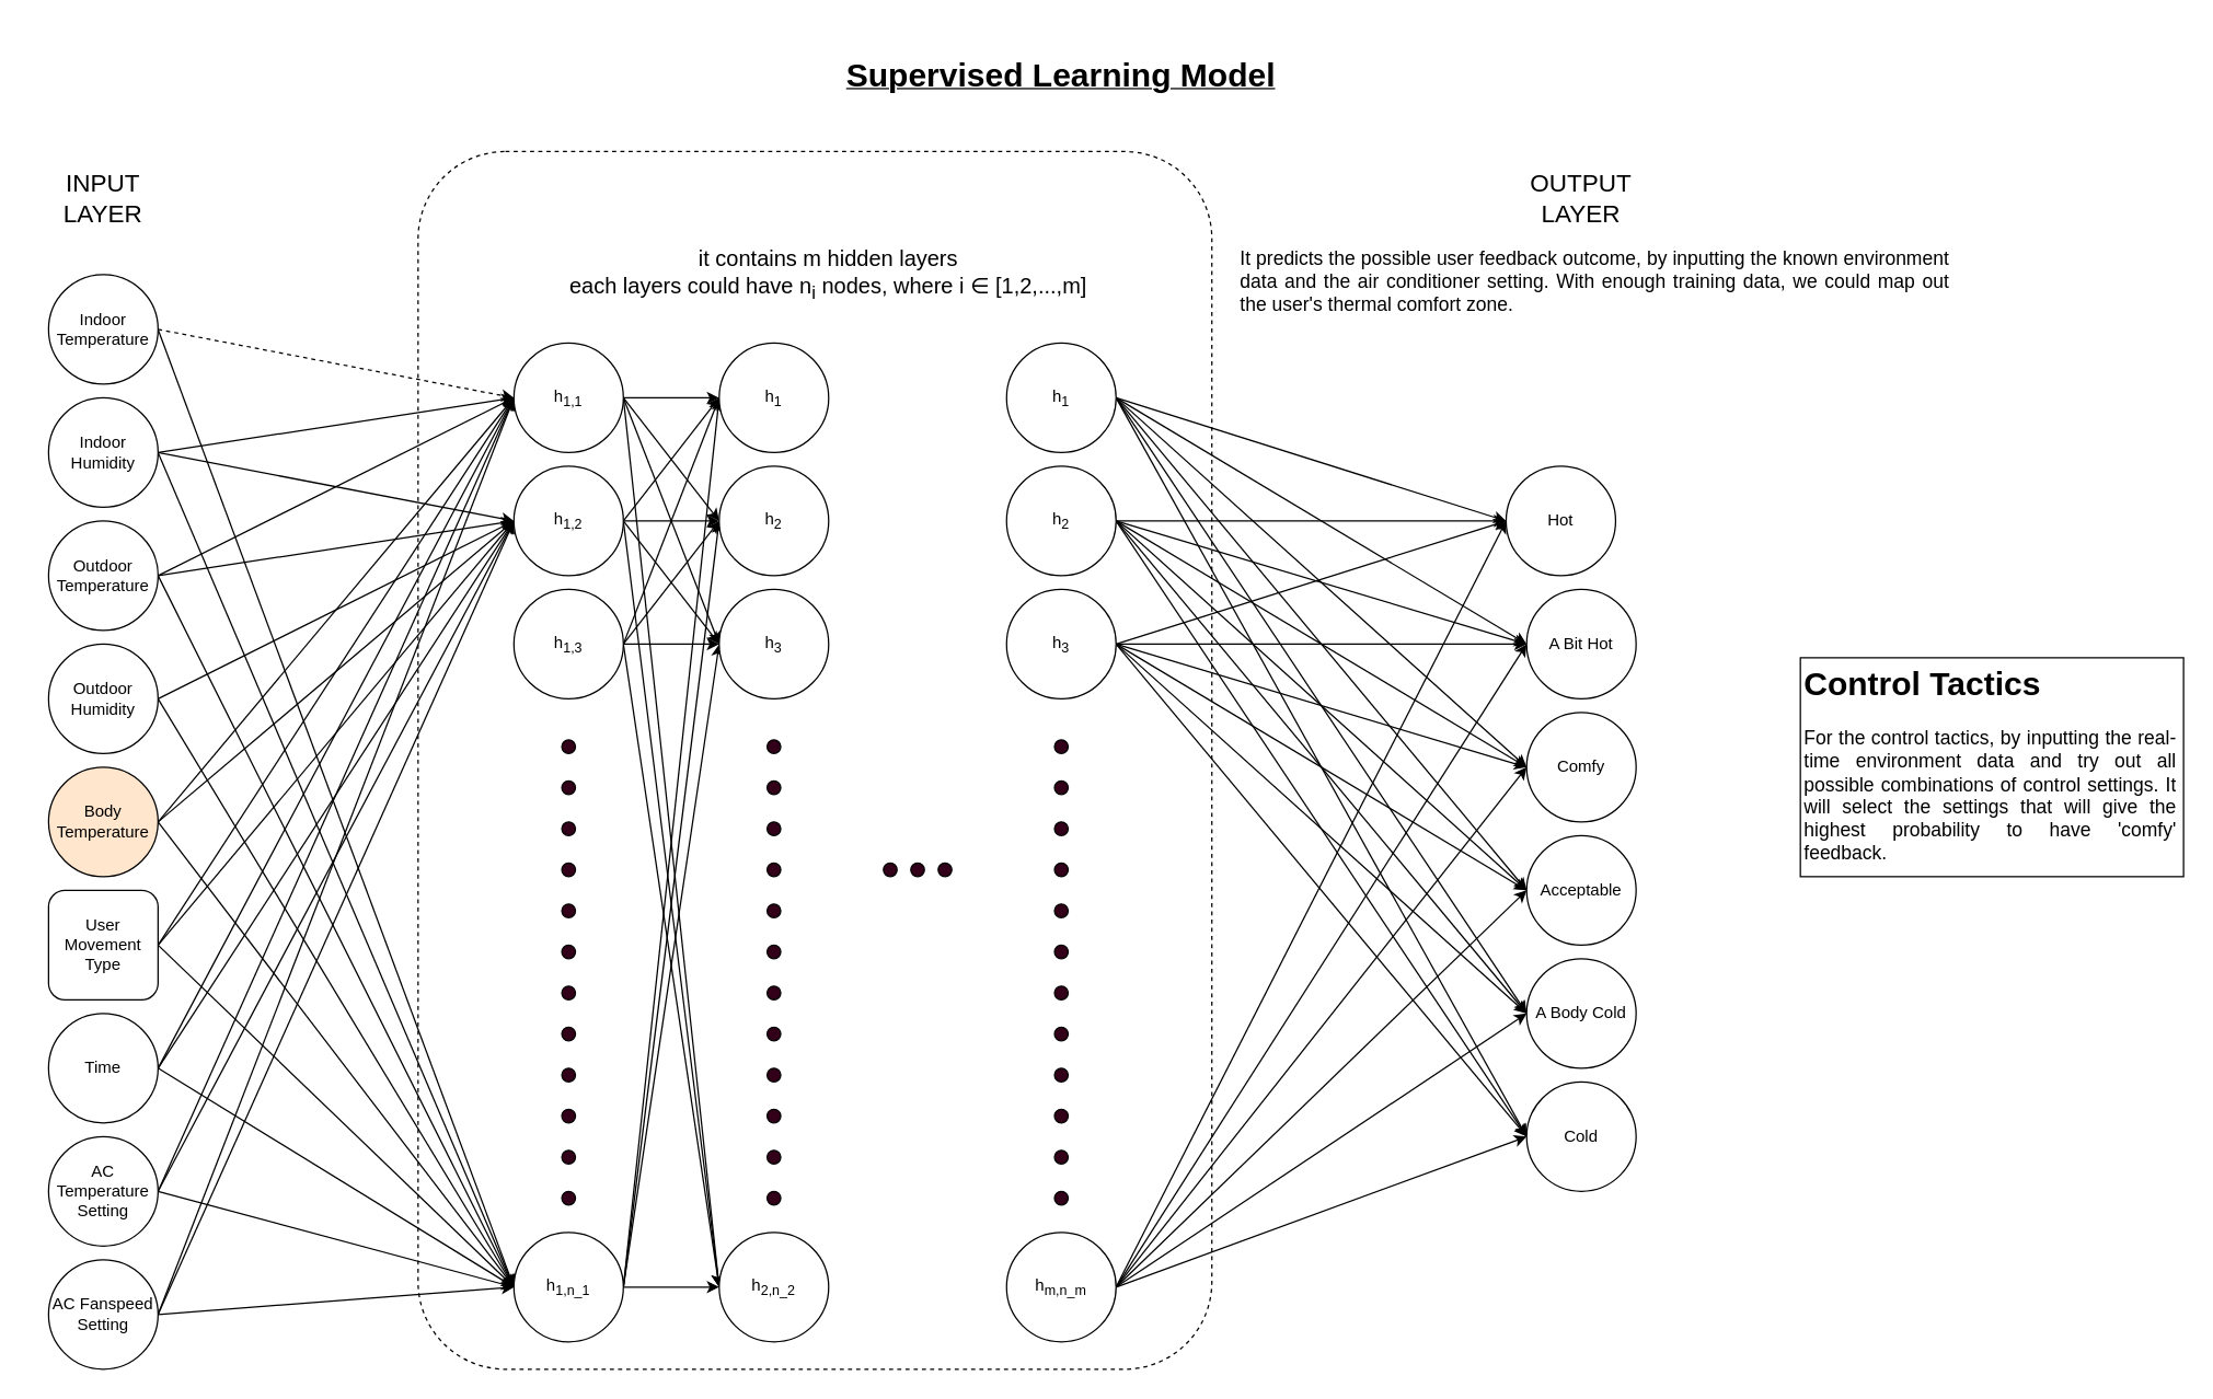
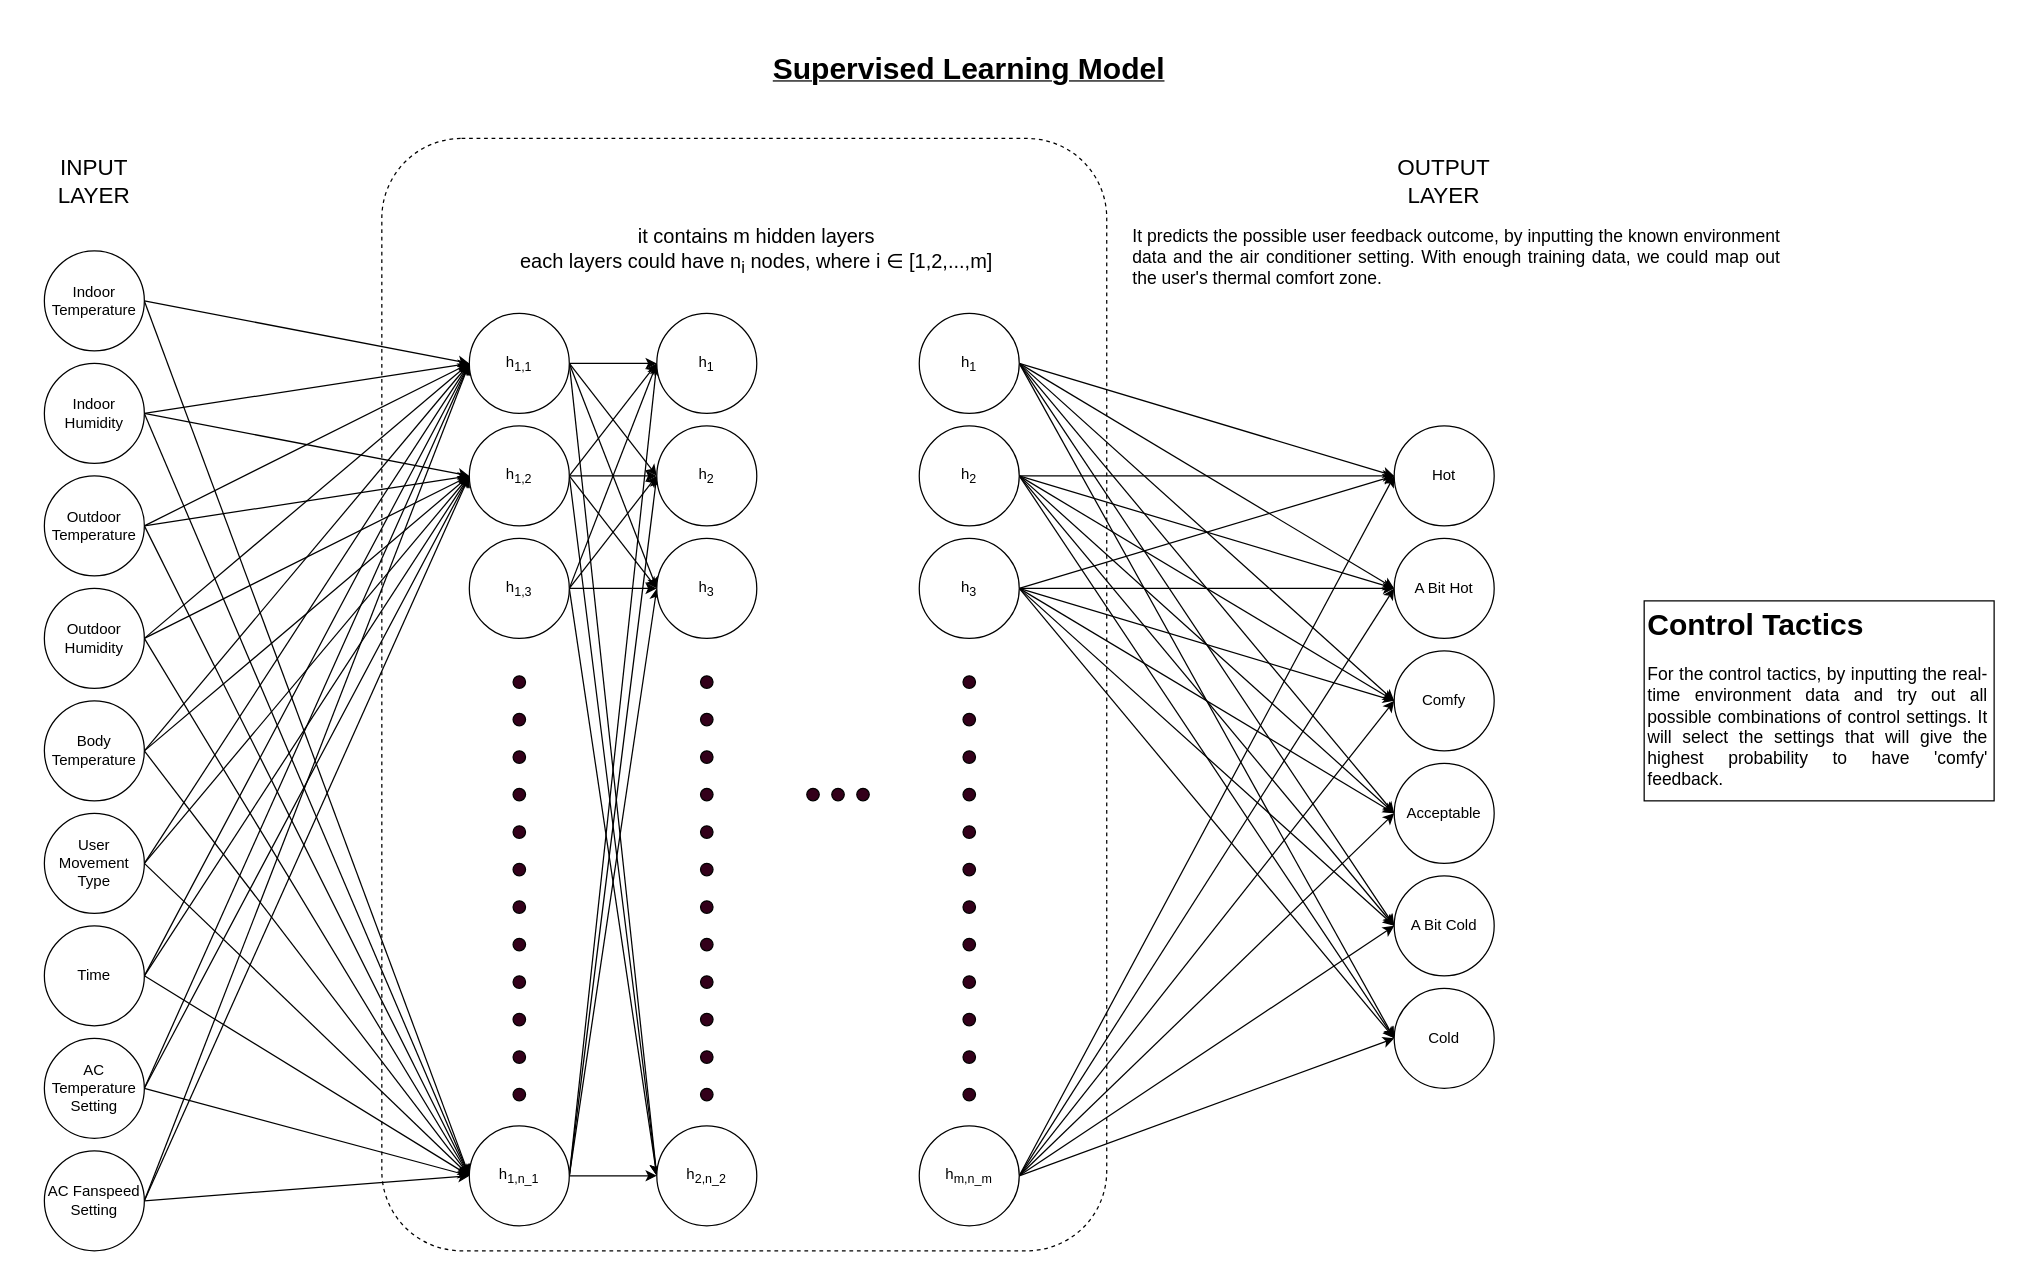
- <mxCell id="2" style="rounded=0;orthogonalLoop=1;jettySize=auto;html=1;exitX=1;exitY=0.5;exitDx=0;exitDy=0;entryX=0;entryY=0.5;entryDx=0;entryDy=0;endArrow=classic;endFill=1;dashed=1;" edge="1" parent="1" source="4" target="42"><mxGeometry relative="1" as="geometry" /></mxCell>
+ <mxCell id="2" style="rounded=0;orthogonalLoop=1;jettySize=auto;html=1;exitX=1;exitY=0.5;exitDx=0;exitDy=0;entryX=0;entryY=0.5;entryDx=0;entryDy=0;endArrow=classic;endFill=1;" edge="1" parent="1" source="4" target="42"><mxGeometry relative="1" as="geometry" /></mxCell>
- <mxCell id="132" value="Hot" style="ellipse;whiteSpace=wrap;html=1;aspect=fixed;" vertex="1" parent="1"><mxGeometry x="1100" y="340" width="80" height="80" as="geometry" /></mxCell>
+ <mxCell id="132" value="Hot" style="ellipse;whiteSpace=wrap;html=1;aspect=fixed;" vertex="1" parent="1"><mxGeometry x="1115" y="340" width="80" height="80" as="geometry" /></mxCell>
+ <mxCell id="13" style="edgeStyle=none;rounded=0;orthogonalLoop=1;jettySize=auto;html=1;exitX=1;exitY=0.5;exitDx=0;exitDy=0;entryX=0;entryY=0.5;entryDx=0;entryDy=0;" edge="1" parent="1" source="16" target="42"><mxGeometry relative="1" as="geometry" /></mxCell>
- <mxCell id="24" value="Body Temperature" style="ellipse;whiteSpace=wrap;html=1;aspect=fixed;fillColor=#ffe6cc;" vertex="1" parent="1"><mxGeometry x="35" y="560" width="80" height="80" as="geometry" /></mxCell>
+ <mxCell id="24" value="Body Temperature" style="ellipse;whiteSpace=wrap;html=1;aspect=fixed;" vertex="1" parent="1"><mxGeometry x="35" y="560" width="80" height="80" as="geometry" /></mxCell>
- <mxCell id="28" value="User Movement Type" style="whiteSpace=wrap;html=1;aspect=fixed;rounded=1;" vertex="1" parent="1"><mxGeometry x="35" y="650" width="80" height="80" as="geometry" /></mxCell>
+ <mxCell id="28" value="User Movement Type" style="ellipse;whiteSpace=wrap;html=1;aspect=fixed;" vertex="1" parent="1"><mxGeometry x="35" y="650" width="80" height="80" as="geometry" /></mxCell>
- <mxCell id="136" value="A Body Cold" style="ellipse;whiteSpace=wrap;html=1;aspect=fixed;" vertex="1" parent="1"><mxGeometry x="1115" y="700" width="80" height="80" as="geometry" /></mxCell>
+ <mxCell id="136" value="A Bit Cold" style="ellipse;whiteSpace=wrap;html=1;aspect=fixed;" vertex="1" parent="1"><mxGeometry x="1115" y="700" width="80" height="80" as="geometry" /></mxCell>
